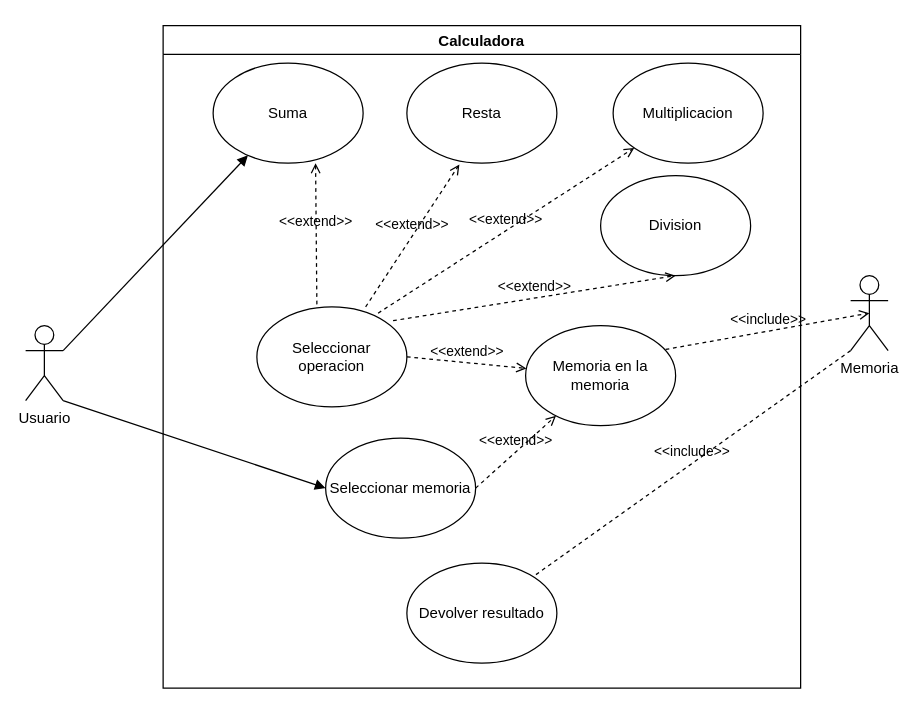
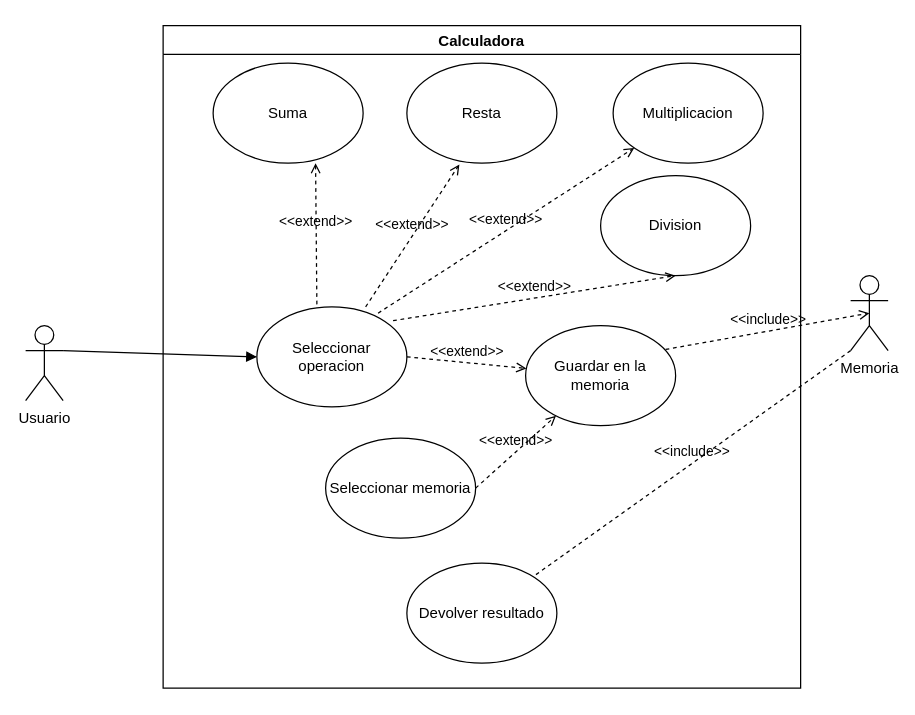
- <mxCell id="21" value="" style="html=1;verticalAlign=bottom;labelBackgroundColor=none;endArrow=block;endFill=1;exitX=1;exitY=0.333;exitDx=0;exitDy=0;exitPerimeter=0;" edge="1" parent="1" source="2" target="5"><mxGeometry width="160" relative="1" as="geometry"><mxPoint x="330" y="250" as="sourcePoint" /><mxPoint x="490" y="250" as="targetPoint" /></mxGeometry></mxCell>
+ <mxCell id="21" value="" style="html=1;verticalAlign=bottom;labelBackgroundColor=none;endArrow=block;endFill=1;exitX=1;exitY=0.333;exitDx=0;exitDy=0;exitPerimeter=0;entryX=0;entryY=0.5;entryDx=0;entryDy=0;" edge="1" parent="1" source="2" target="9"><mxGeometry width="160" relative="1" as="geometry"><mxPoint x="330" y="250" as="sourcePoint" /><mxPoint x="490" y="250" as="targetPoint" /></mxGeometry></mxCell>
- <mxCell id="14" value="Memoria en la memoria" style="ellipse;whiteSpace=wrap;html=1;" vertex="1" parent="3"><mxGeometry x="290" y="240" width="120" height="80" as="geometry" /></mxCell>
+ <mxCell id="14" value="Guardar en la memoria" style="ellipse;whiteSpace=wrap;html=1;" vertex="1" parent="3"><mxGeometry x="290" y="240" width="120" height="80" as="geometry" /></mxCell>
- <mxCell id="22" value="" style="html=1;verticalAlign=bottom;labelBackgroundColor=none;endArrow=block;endFill=1;exitX=1;exitY=1;exitDx=0;exitDy=0;exitPerimeter=0;entryX=0;entryY=0.5;entryDx=0;entryDy=0;" edge="1" parent="1" source="2" target="4"><mxGeometry width="160" relative="1" as="geometry"><mxPoint x="330" y="250" as="sourcePoint" /><mxPoint x="490" y="250" as="targetPoint" /></mxGeometry></mxCell>
